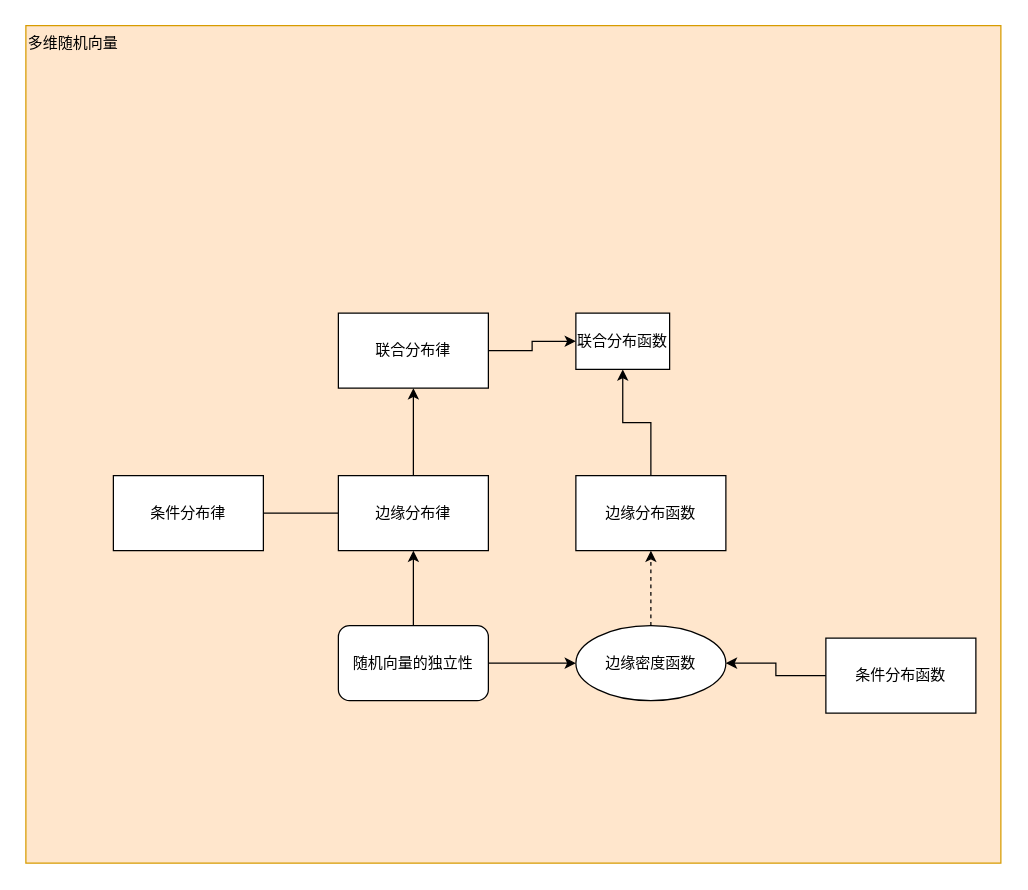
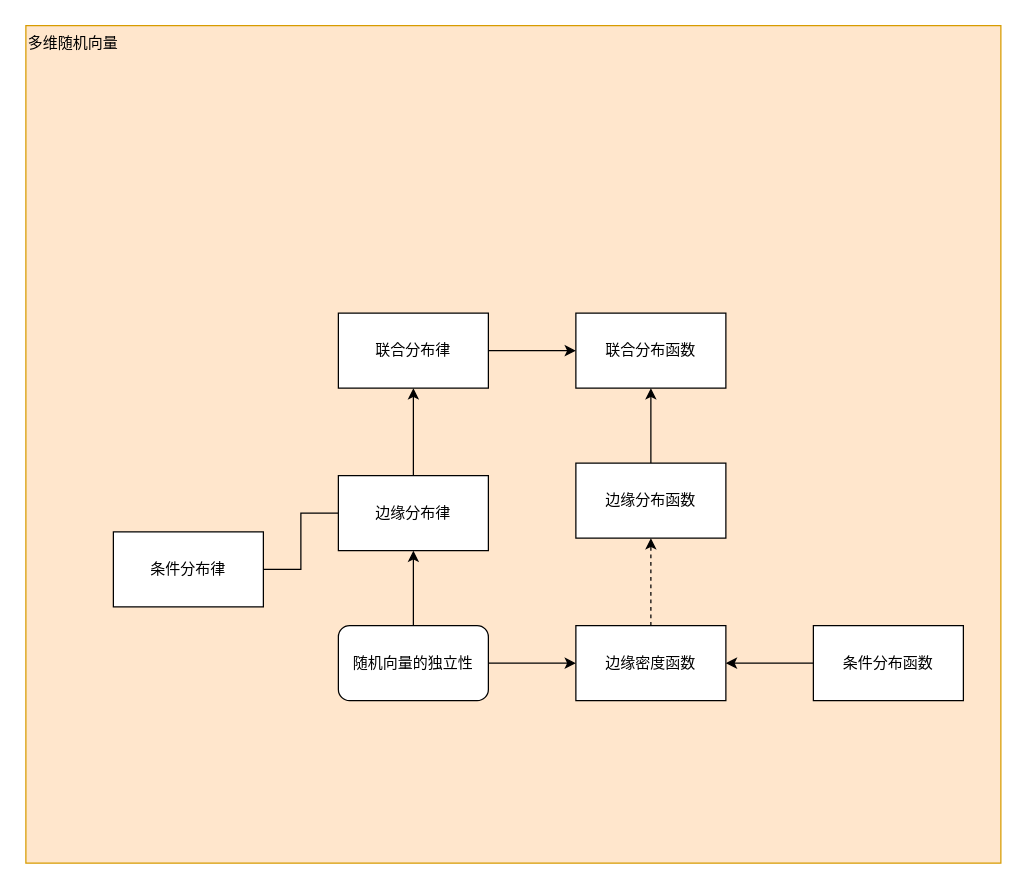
- <mxCell id="3" value="联合分布函数" style="rounded=0;whiteSpace=wrap;html=1;" vertex="1" parent="1"><mxGeometry x="460" y="250" width="75" height="45" as="geometry" /></mxCell>
+ <mxCell id="3" value="联合分布函数" style="rounded=0;whiteSpace=wrap;html=1;" vertex="1" parent="1"><mxGeometry x="460" y="250" width="120" height="60" as="geometry" /></mxCell>
- <mxCell id="15" value="条件分布律" style="rounded=0;whiteSpace=wrap;html=1;" vertex="1" parent="1"><mxGeometry x="90" y="380" width="120" height="60" as="geometry" /></mxCell>
+ <mxCell id="15" value="条件分布律" style="rounded=0;whiteSpace=wrap;html=1;" vertex="1" parent="1"><mxGeometry x="90" y="425" width="120" height="60" as="geometry" /></mxCell>
- <mxCell id="5" value="边缘分布函数" style="rounded=0;whiteSpace=wrap;html=1;" vertex="1" parent="1"><mxGeometry x="460" y="380" width="120" height="60" as="geometry" /></mxCell>
+ <mxCell id="5" value="边缘分布函数" style="rounded=0;whiteSpace=wrap;html=1;" vertex="1" parent="1"><mxGeometry x="460" y="370" width="120" height="60" as="geometry" /></mxCell>
- <mxCell id="7" value="边缘密度函数" style="ellipse;whiteSpace=wrap;html=1;" vertex="1" parent="1"><mxGeometry x="460" y="500" width="120" height="60" as="geometry" /></mxCell>
+ <mxCell id="7" value="边缘密度函数" style="rounded=0;whiteSpace=wrap;html=1;" vertex="1" parent="1"><mxGeometry x="460" y="500" width="120" height="60" as="geometry" /></mxCell>
- <mxCell id="13" value="条件分布函数" style="rounded=0;whiteSpace=wrap;html=1;" vertex="1" parent="1"><mxGeometry x="660" y="510" width="120" height="60" as="geometry" /></mxCell>
+ <mxCell id="13" value="条件分布函数" style="rounded=0;whiteSpace=wrap;html=1;" vertex="1" parent="1"><mxGeometry x="650" y="500" width="120" height="60" as="geometry" /></mxCell>
